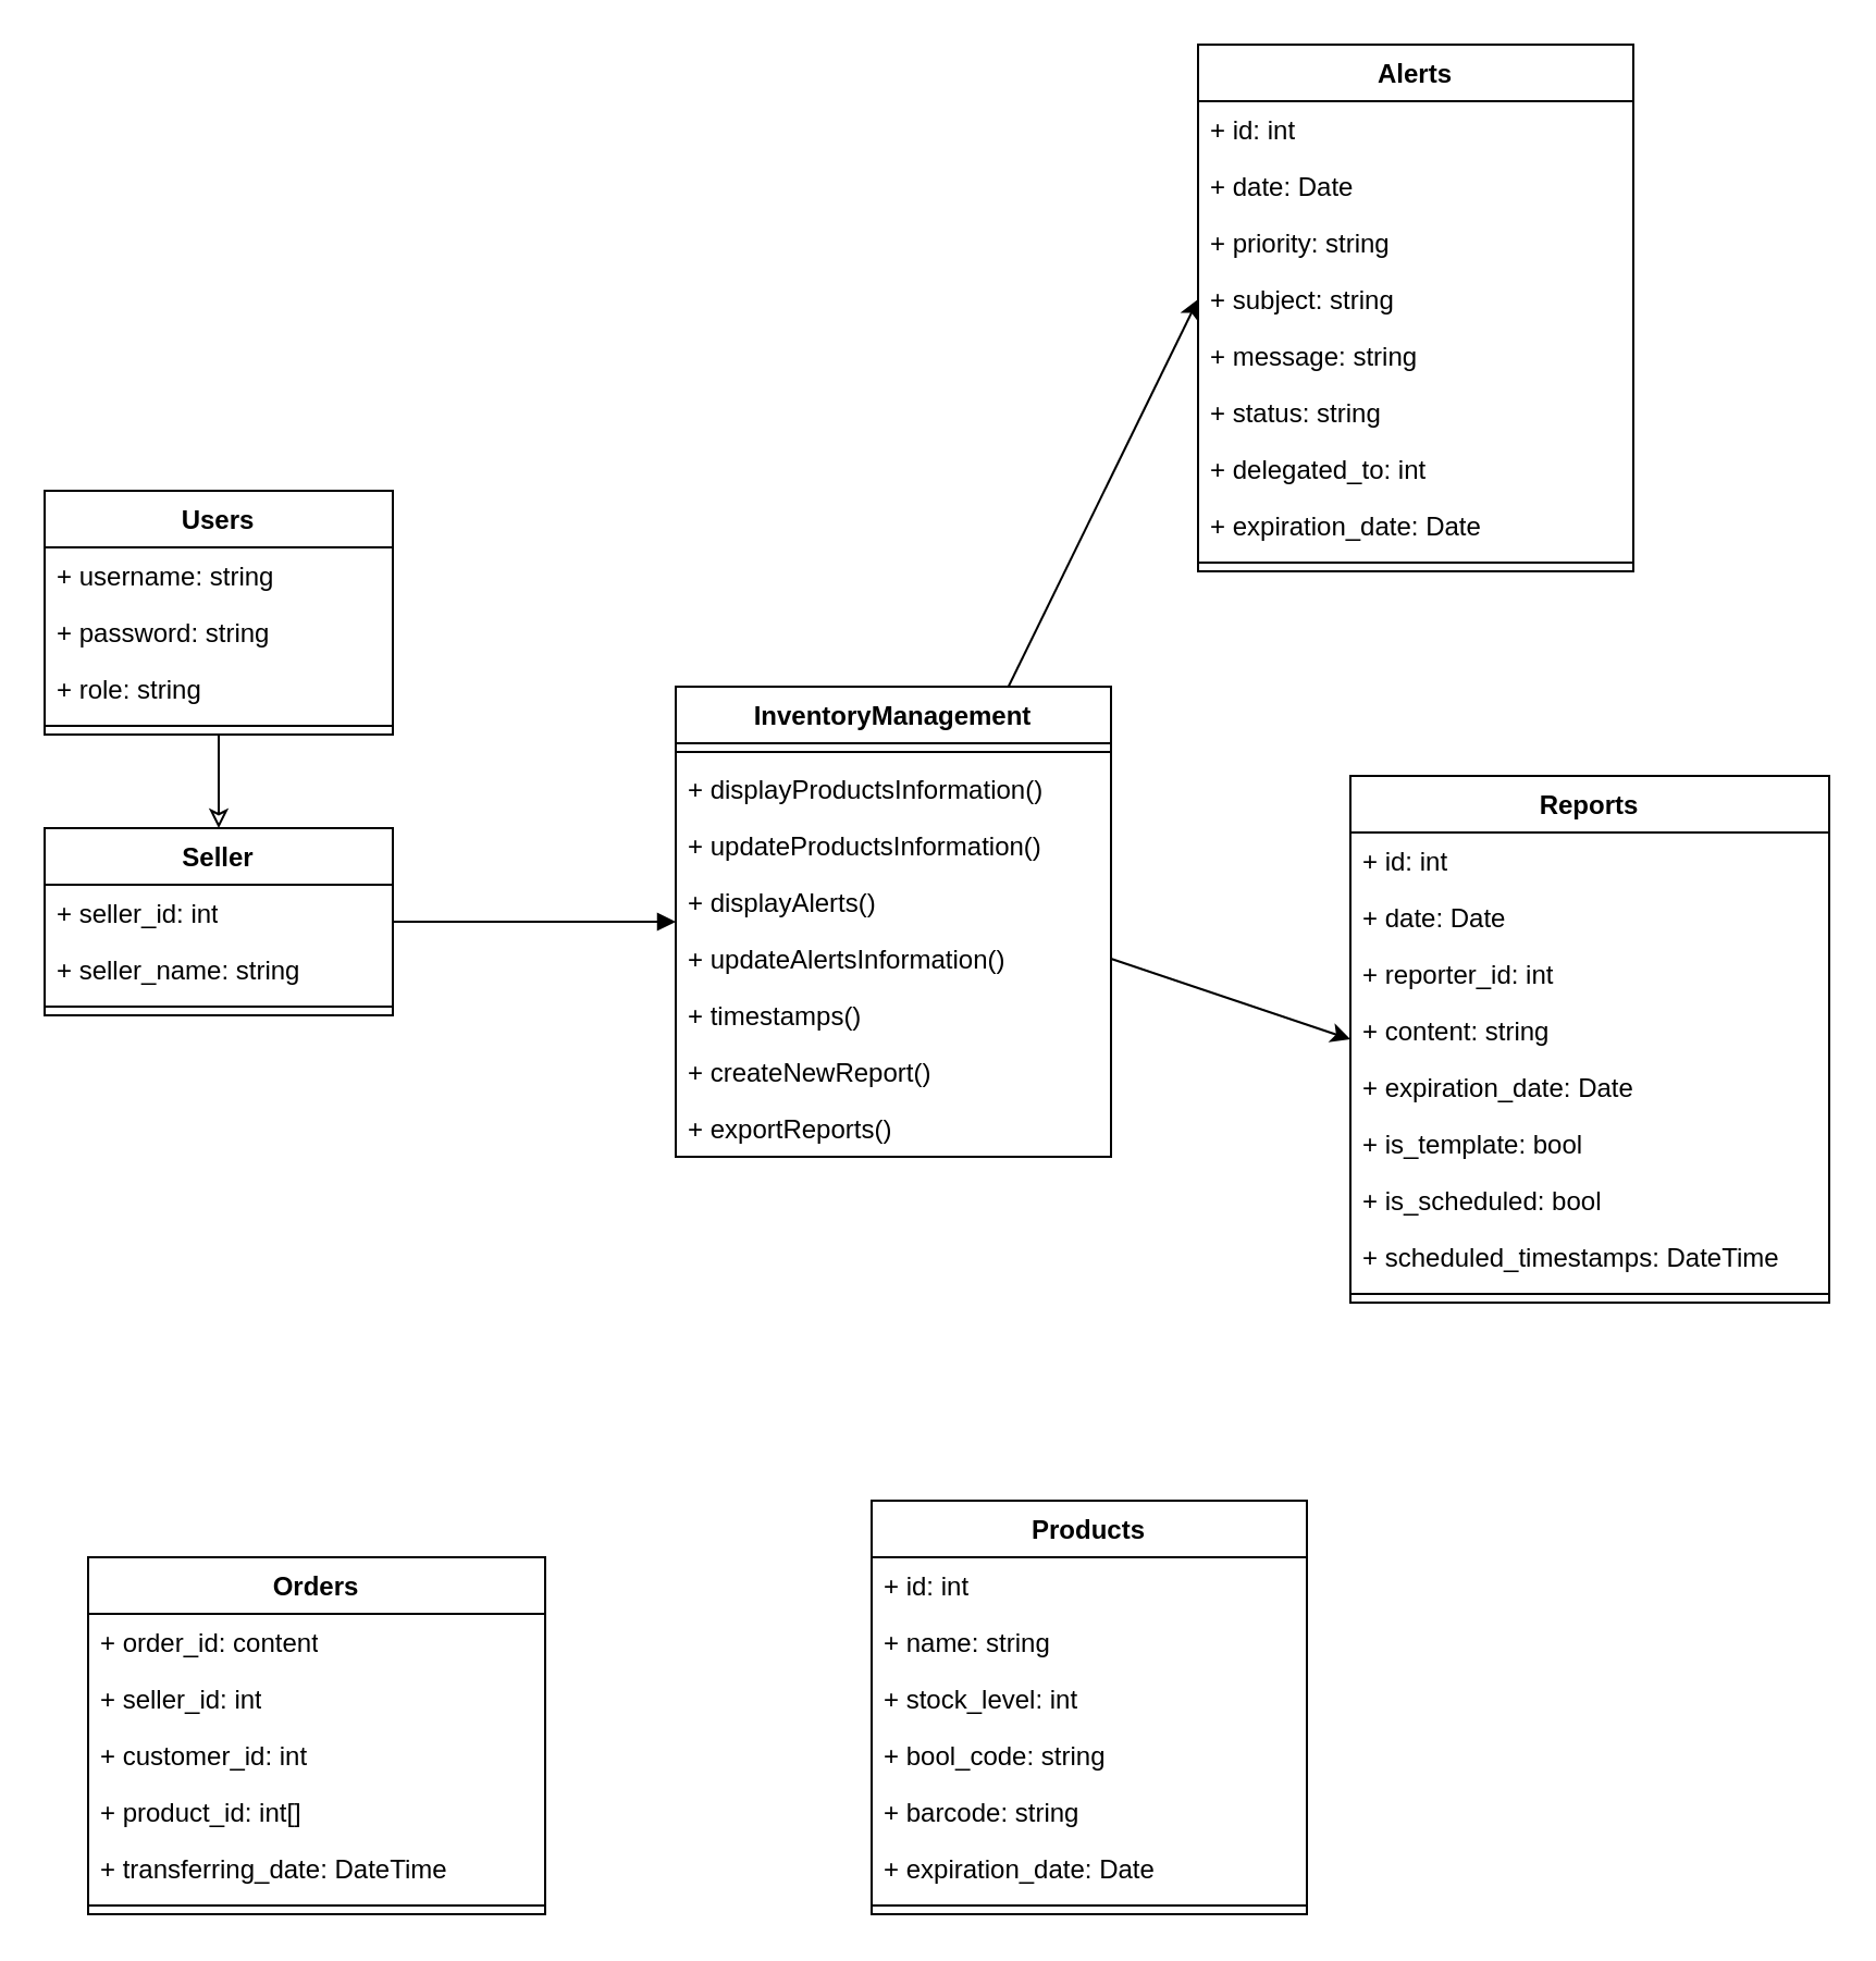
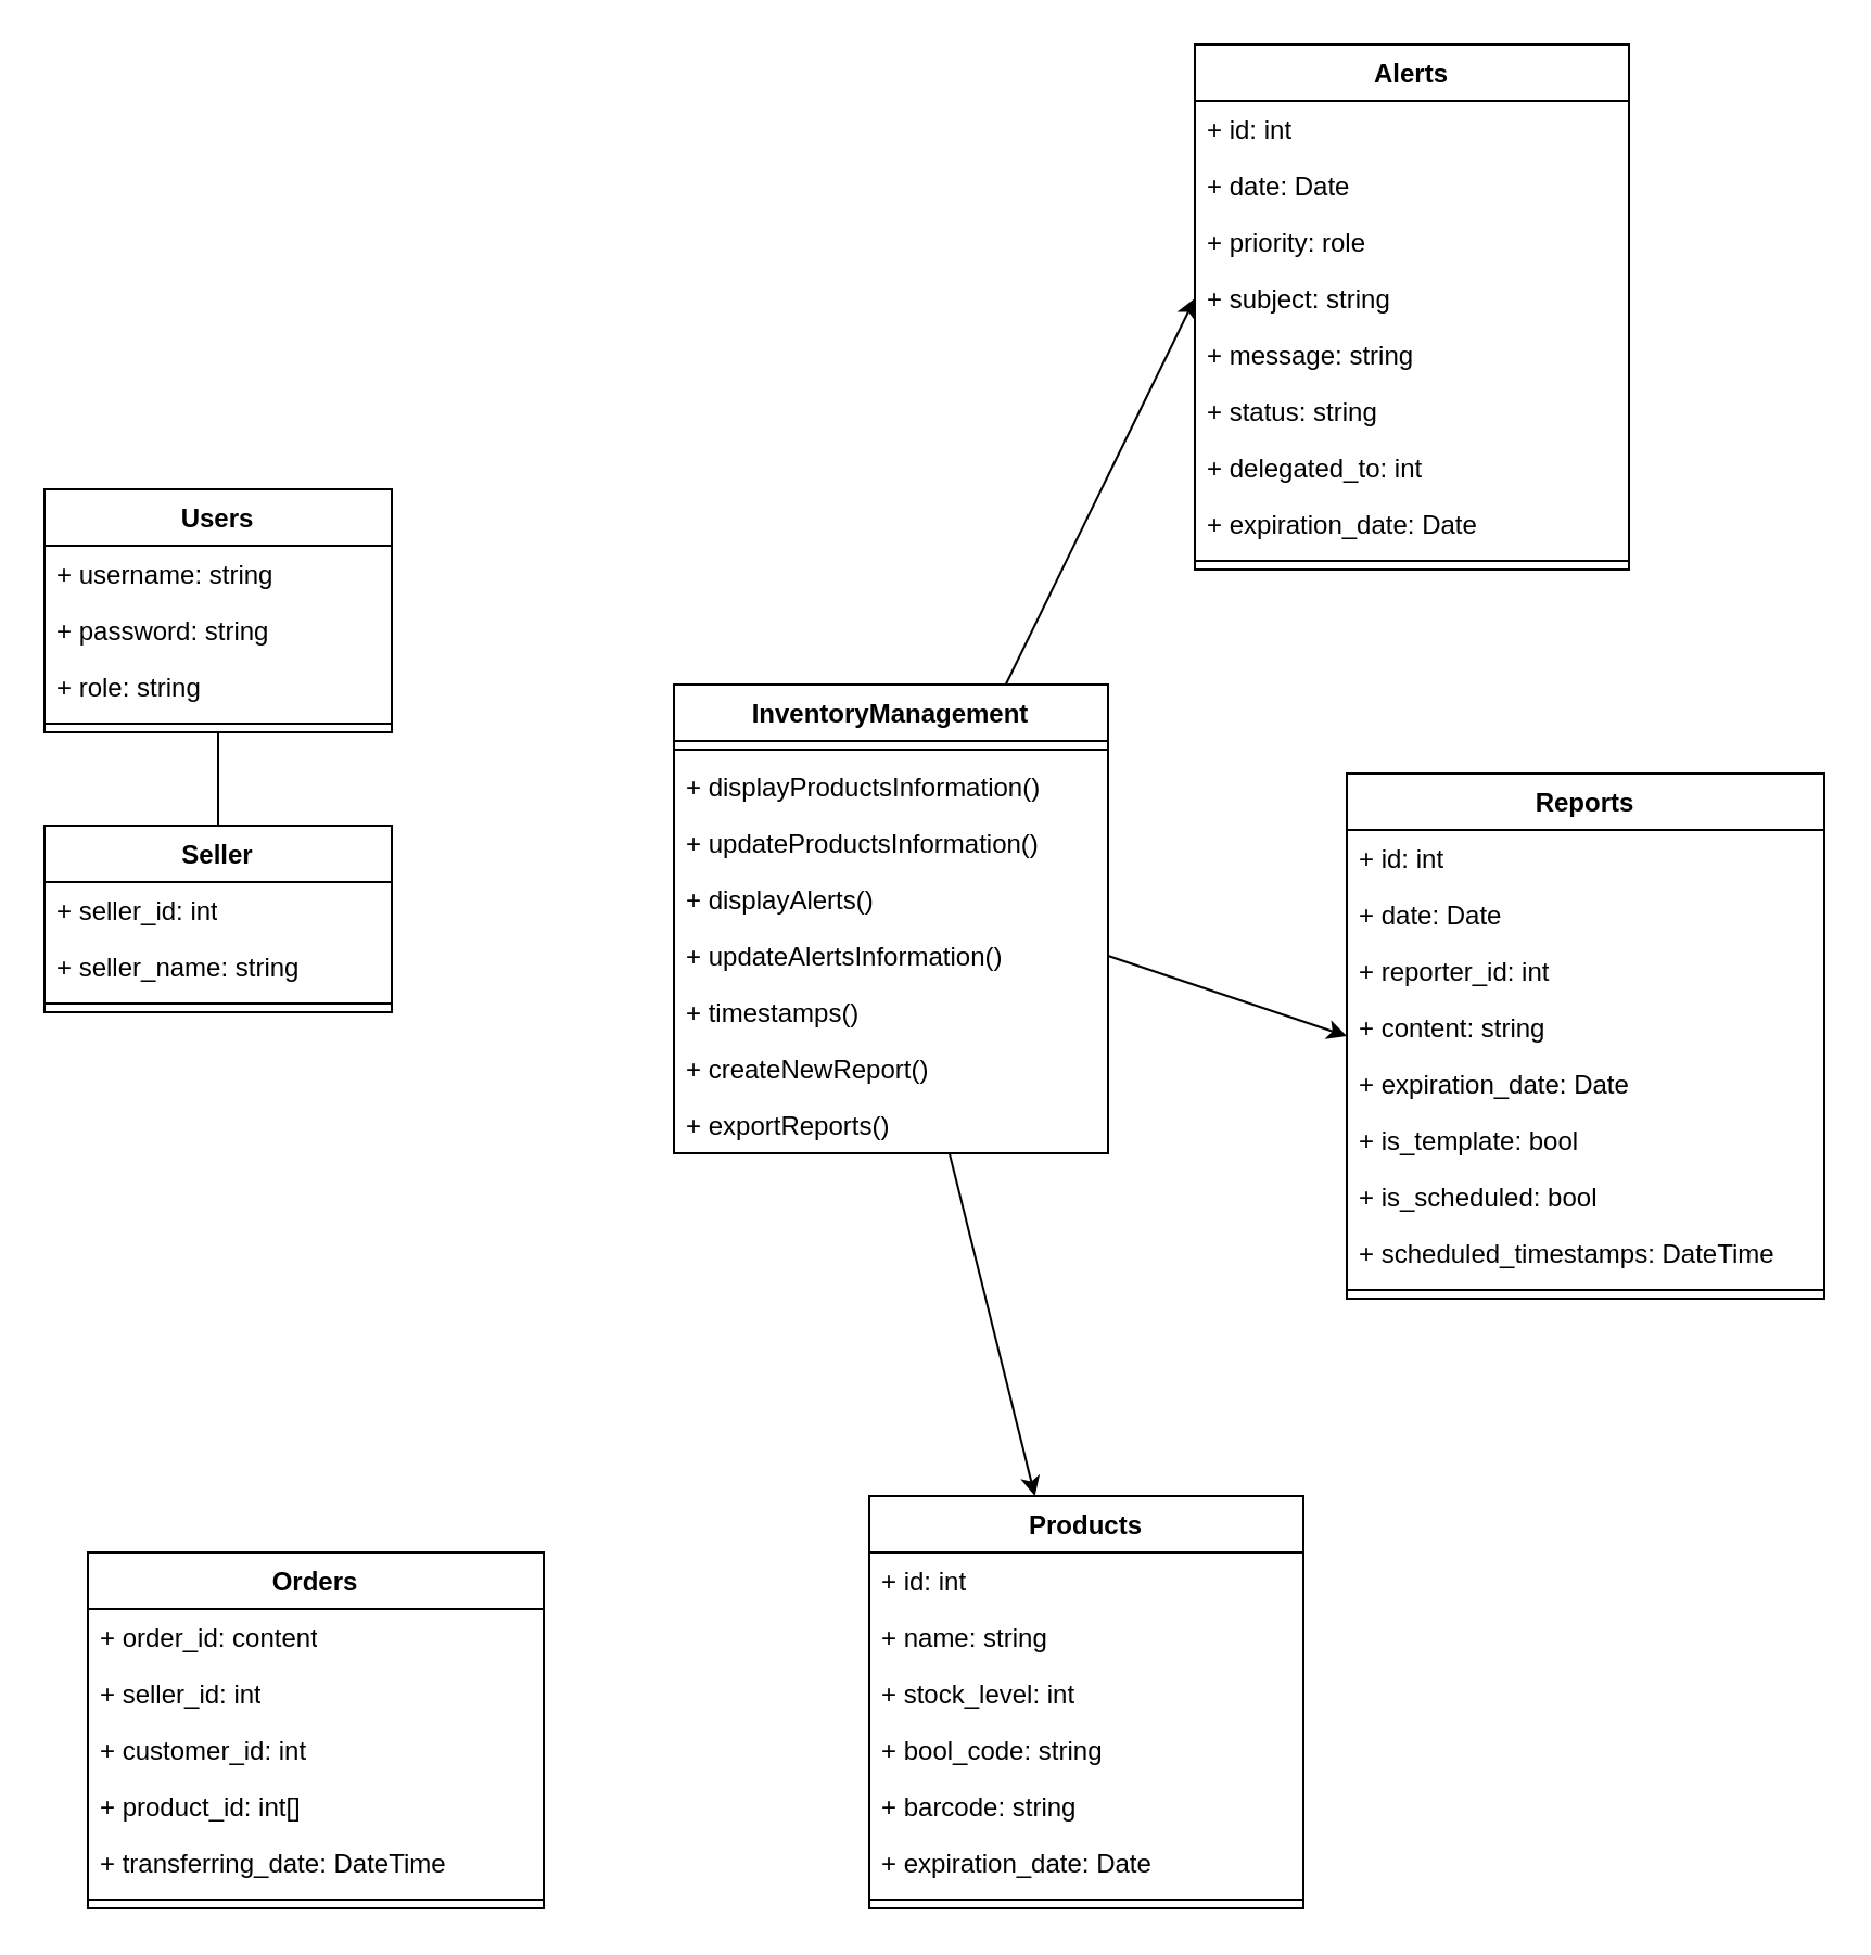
- <mxCell id="46" value="+ priority: string" style="text;strokeColor=none;fillColor=none;align=left;verticalAlign=top;spacingLeft=4;spacingRight=4;overflow=hidden;rotatable=0;points=[[0,0.5],[1,0.5]];portConstraint=eastwest;whiteSpace=wrap;html=1;" parent="43" vertex="1"><mxGeometry y="78" width="200" height="26" as="geometry" /></mxCell>
+ <mxCell id="46" value="+ priority: role" style="text;strokeColor=none;fillColor=none;align=left;verticalAlign=top;spacingLeft=4;spacingRight=4;overflow=hidden;rotatable=0;points=[[0,0.5],[1,0.5]];portConstraint=eastwest;whiteSpace=wrap;html=1;" parent="43" vertex="1"><mxGeometry y="78" width="200" height="26" as="geometry" /></mxCell>
- <mxCell id="2" value="" style="edgeStyle=orthogonalEdgeStyle;rounded=0;orthogonalLoop=1;jettySize=auto;html=1;endArrow=classic;endFill=0;" parent="1" source="3" target="9" edge="1"><mxGeometry relative="1" as="geometry" /></mxCell>
+ <mxCell id="2" value="" style="edgeStyle=orthogonalEdgeStyle;rounded=0;orthogonalLoop=1;jettySize=auto;html=1;endArrow=none;endFill=0;" parent="1" source="3" target="9" edge="1"><mxGeometry relative="1" as="geometry" /></mxCell>
- <mxCell id="8" value="" style="edgeStyle=orthogonalEdgeStyle;rounded=0;orthogonalLoop=1;jettySize=auto;html=1;endArrow=block;endFill=1;" parent="1" source="9" target="15" edge="1"><mxGeometry relative="1" as="geometry" /></mxCell>
+ <mxCell id="13" value="" style="rounded=0;orthogonalLoop=1;jettySize=auto;html=1;" parent="1" source="15" target="24" edge="1"><mxGeometry relative="1" as="geometry" /></mxCell>
